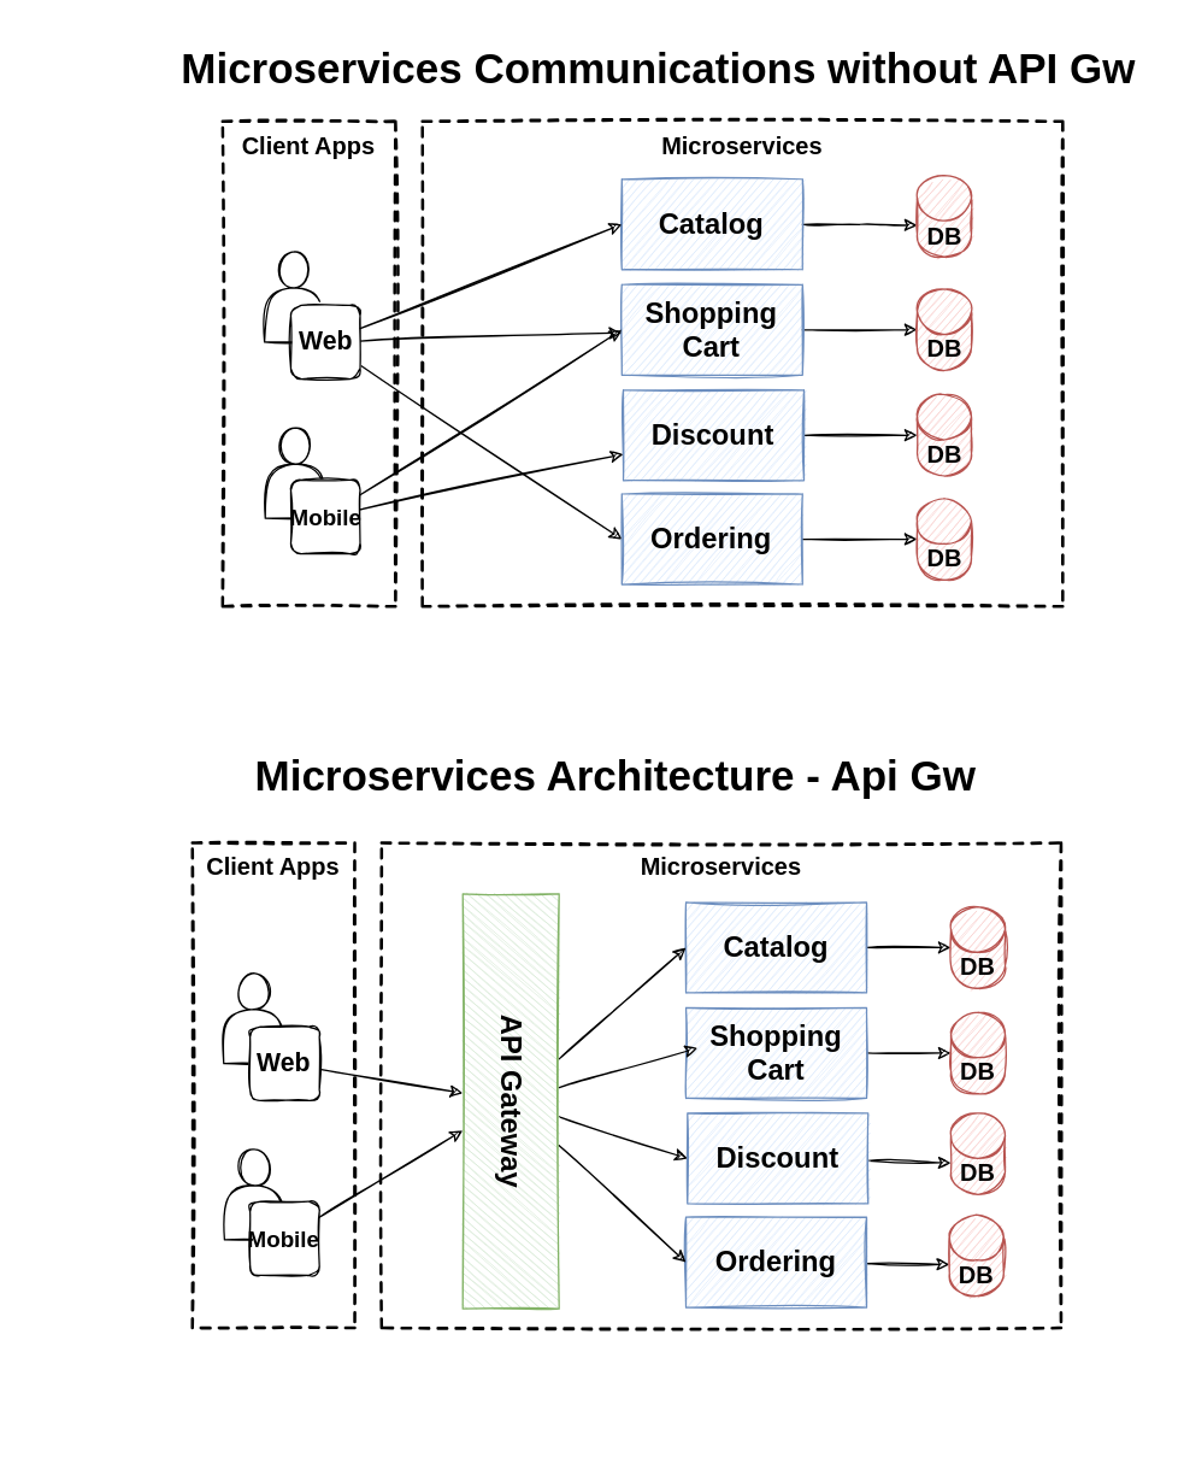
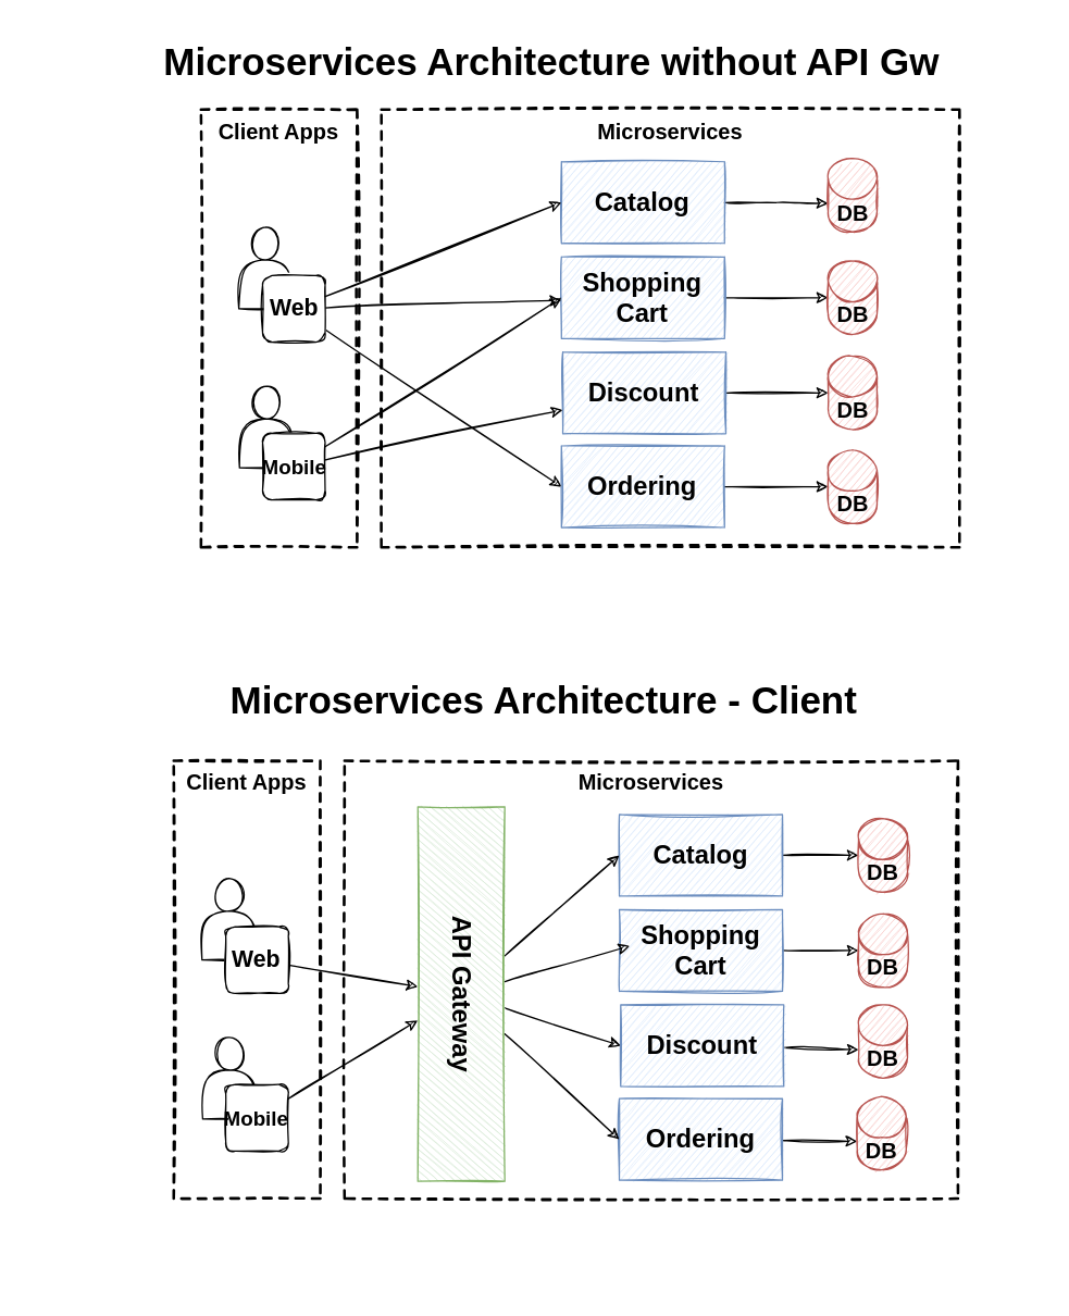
- <mxCell id="18" value="&lt;h1&gt;Microservices Communications without API Gw&lt;/h1&gt;" style="text;html=1;strokeColor=none;fillColor=none;spacing=5;spacingTop=-20;whiteSpace=wrap;overflow=hidden;rounded=0;fontSize=14;sketch=1;" parent="1" vertex="1"><mxGeometry x="115" y="20" width="649" height="47" as="geometry" /></mxCell>
+ <mxCell id="18" value="&lt;h1&gt;Microservices Architecture without API Gw&lt;/h1&gt;" style="text;html=1;strokeColor=none;fillColor=none;spacing=5;spacingTop=-20;whiteSpace=wrap;overflow=hidden;rounded=0;fontSize=14;sketch=1;" parent="1" vertex="1"><mxGeometry x="115" y="20" width="649" height="47" as="geometry" /></mxCell>
- <mxCell id="46" value="&lt;h1&gt;Microservices Architecture - Api Gw&lt;/h1&gt;" style="text;html=1;strokeColor=none;fillColor=none;spacing=5;spacingTop=-20;whiteSpace=wrap;overflow=hidden;rounded=0;fontSize=14;sketch=1;" vertex="1" parent="1"><mxGeometry x="163.92" y="490" width="519" height="47" as="geometry" /></mxCell>
+ <mxCell id="46" value="&lt;h1&gt;Microservices Architecture - Client Gw&lt;/h1&gt;" style="text;html=1;strokeColor=none;fillColor=none;spacing=5;spacingTop=-20;whiteSpace=wrap;overflow=hidden;rounded=0;fontSize=14;sketch=1;" vertex="1" parent="1"><mxGeometry x="163.92" y="490" width="519" height="47" as="geometry" /></mxCell>
